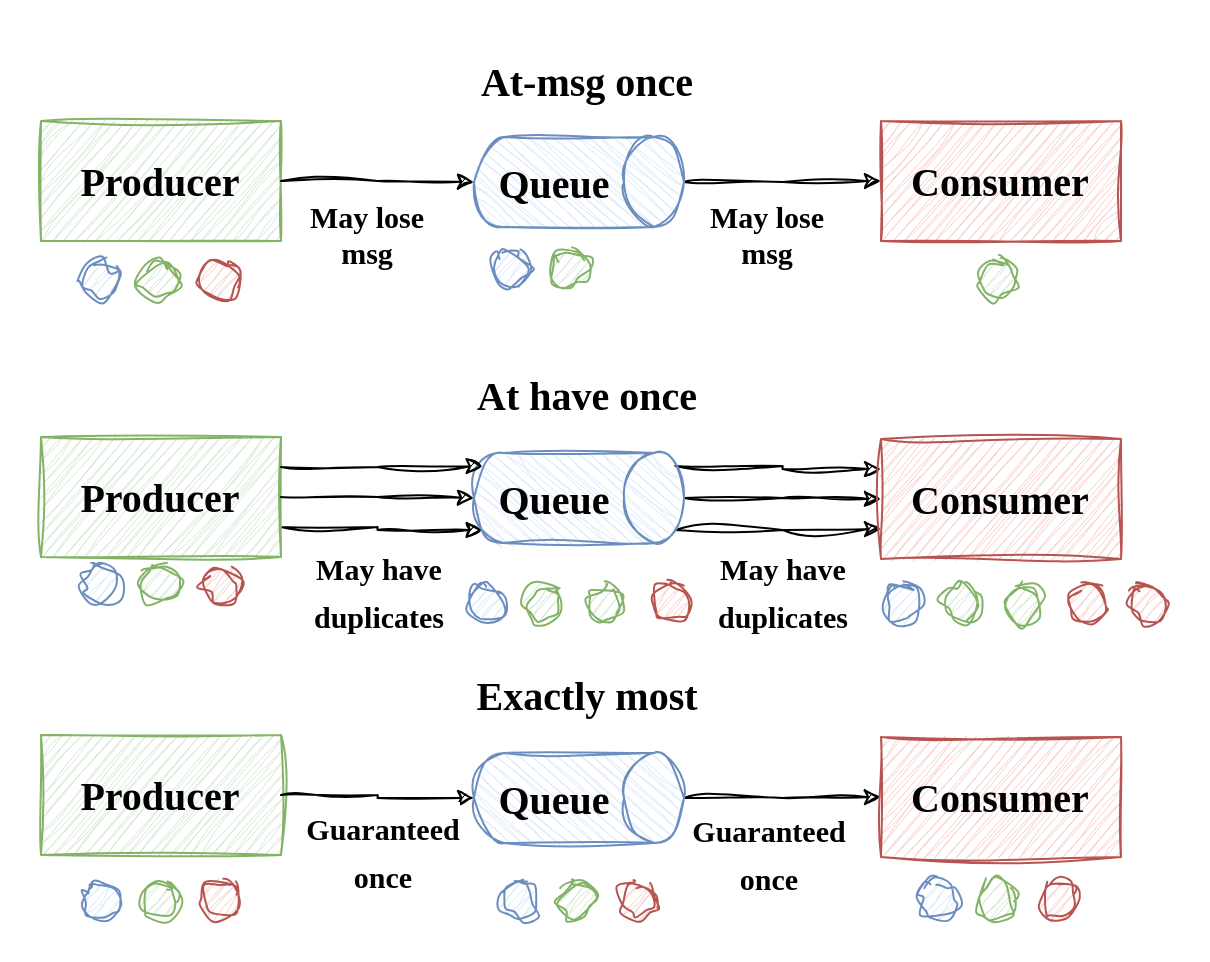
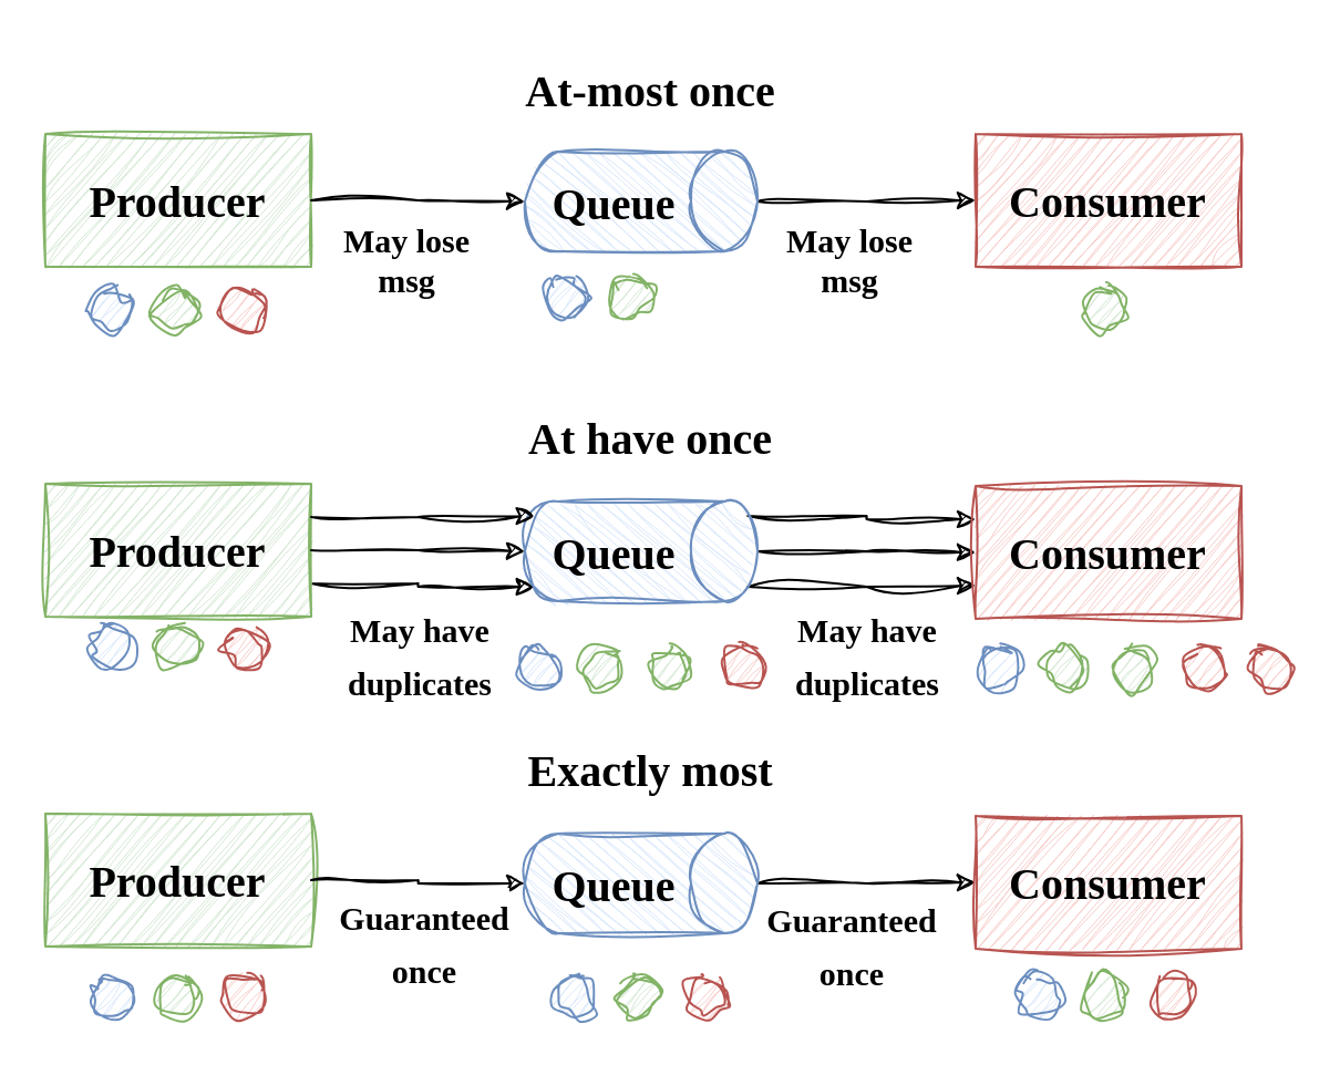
- <mxCell id="9" value="&lt;b&gt;At-msg once&lt;/b&gt;" style="text;html=1;align=center;verticalAlign=middle;resizable=0;points=[];autosize=1;strokeColor=none;fillColor=none;fontSize=20;fontFamily=Architects Daughter;" parent="1" vertex="1"><mxGeometry x="218" y="20" width="150" height="40" as="geometry" /></mxCell>
+ <mxCell id="9" value="&lt;b&gt;At-most once&lt;/b&gt;" style="text;html=1;align=center;verticalAlign=middle;resizable=0;points=[];autosize=1;strokeColor=none;fillColor=none;fontSize=20;fontFamily=Architects Daughter;" parent="1" vertex="1"><mxGeometry x="218" y="20" width="150" height="40" as="geometry" /></mxCell>
